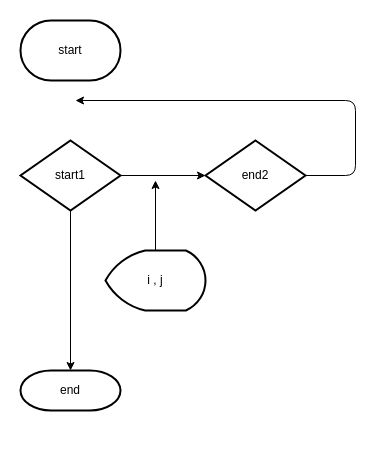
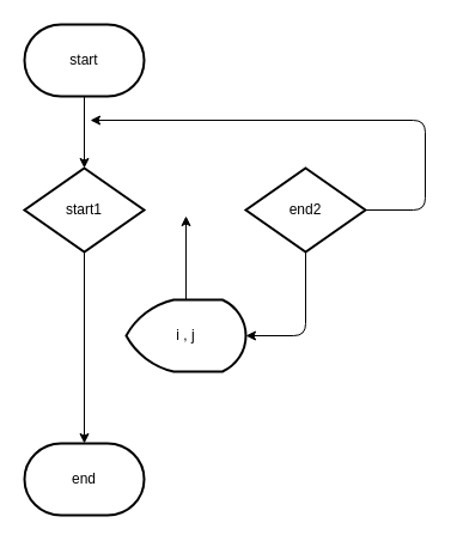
+ <mxCell id="2" style="edgeStyle=none;html=1;entryX=0.5;entryY=0;entryDx=0;entryDy=0;entryPerimeter=0;" parent="1" source="3" target="6" edge="1"><mxGeometry relative="1" as="geometry" /></mxCell>
- <mxCell id="4" style="edgeStyle=none;html=1;entryX=0;entryY=0.5;entryDx=0;entryDy=0;entryPerimeter=0;" parent="1" source="6" target="9" edge="1"><mxGeometry relative="1" as="geometry" /></mxCell>
+ <mxCell id="8" style="edgeStyle=none;html=1;entryX=1;entryY=0.5;entryDx=0;entryDy=0;entryPerimeter=0;" parent="1" source="9" target="11" edge="1"><mxGeometry relative="1" as="geometry"><Array as="points"><mxPoint x="255" y="280" /></Array></mxGeometry></mxCell>
- <mxCell id="12" value="end" style="strokeWidth=2;html=1;shape=mxgraph.flowchart.terminator;whiteSpace=wrap;" parent="1" vertex="1"><mxGeometry x="20" y="370" width="100" height="40" as="geometry" /></mxCell>
+ <mxCell id="12" value="end" style="strokeWidth=2;html=1;shape=mxgraph.flowchart.terminator;whiteSpace=wrap;" parent="1" vertex="1"><mxGeometry x="20" y="370" width="100" height="60" as="geometry" /></mxCell>
